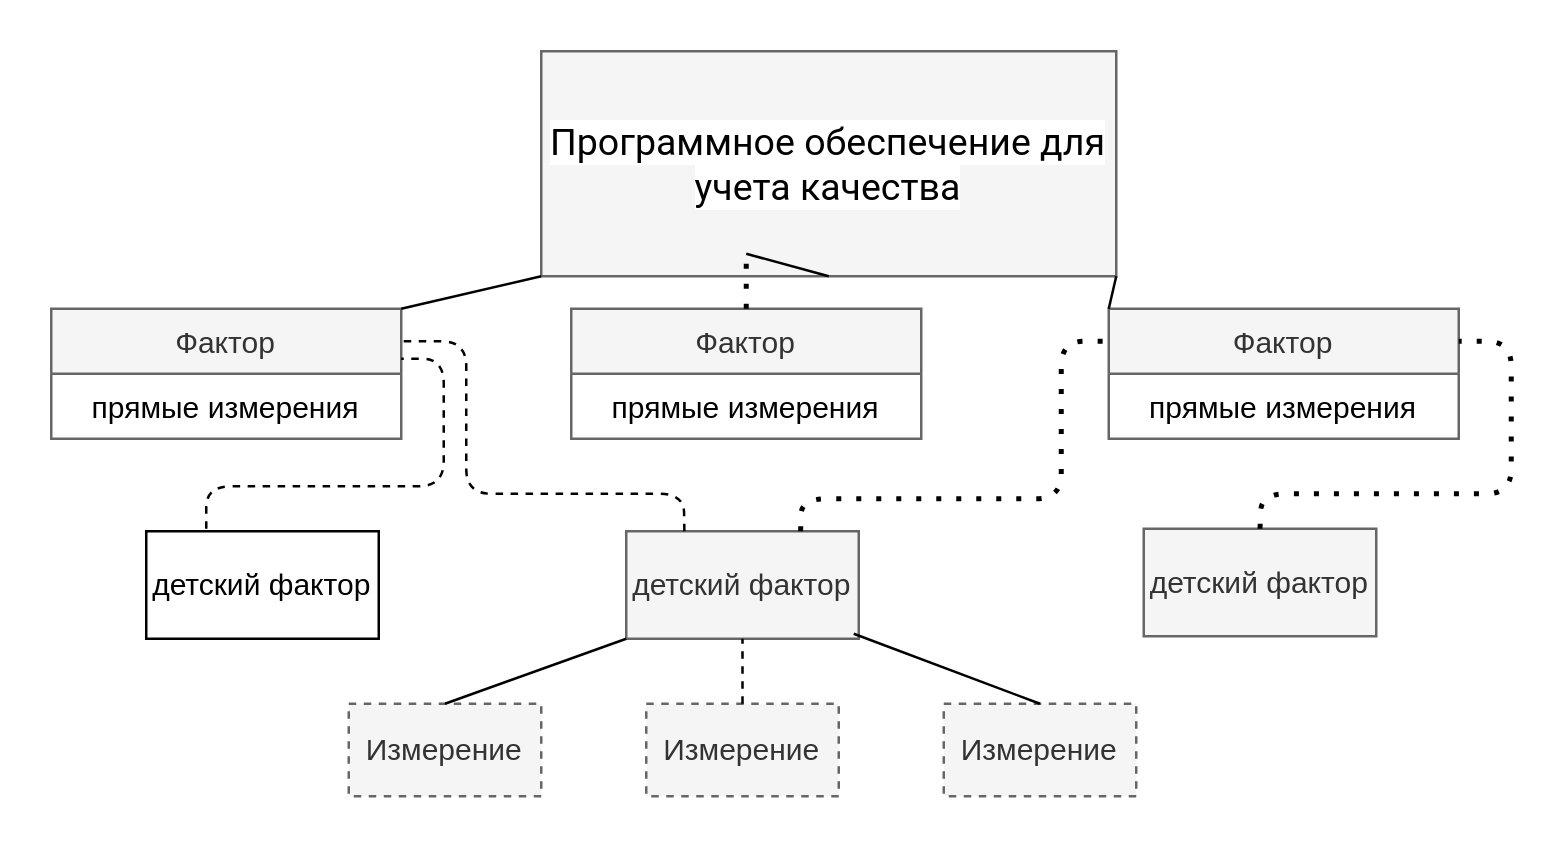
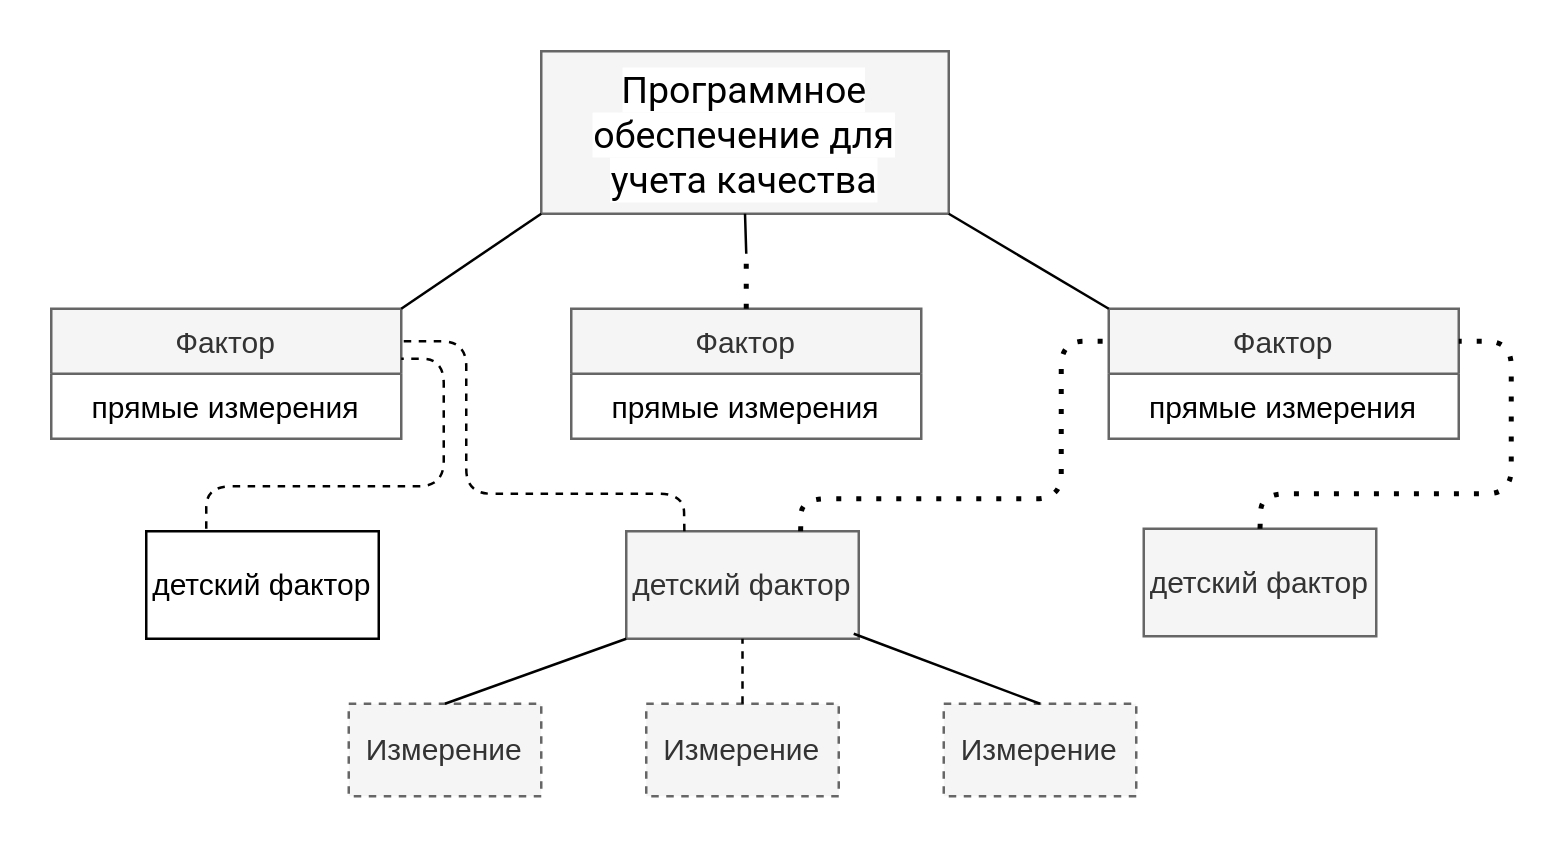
- <mxCell id="2" value="&lt;font style=&quot;font-size: 15px&quot;&gt;&lt;span style=&quot;color: rgb(0 , 0 , 0) ; font-family: &amp;#34;roboto&amp;#34; , &amp;#34;robotodraft&amp;#34; , &amp;#34;helvetica&amp;#34; , &amp;#34;arial&amp;#34; , sans-serif ; font-style: normal ; font-weight: 400 ; letter-spacing: normal ; text-indent: 0px ; text-transform: none ; word-spacing: 0px ; display: inline ; float: none ; background-color: rgb(255 , 255 , 255)&quot;&gt;Программное обеспечение для учета качества&lt;/span&gt;&lt;br&gt;&lt;/font&gt;" style="rounded=0;whiteSpace=wrap;html=1;shadow=0;sketch=0;glass=0;fillColor=#f5f5f5;strokeColor=#666666;fontColor=#333333;" vertex="1" parent="1"><mxGeometry x="216" y="20" width="230" height="90" as="geometry" /></mxCell>
+ <mxCell id="2" value="&lt;font style=&quot;font-size: 15px&quot;&gt;&lt;span style=&quot;color: rgb(0 , 0 , 0) ; font-family: &amp;#34;roboto&amp;#34; , &amp;#34;robotodraft&amp;#34; , &amp;#34;helvetica&amp;#34; , &amp;#34;arial&amp;#34; , sans-serif ; font-style: normal ; font-weight: 400 ; letter-spacing: normal ; text-indent: 0px ; text-transform: none ; word-spacing: 0px ; display: inline ; float: none ; background-color: rgb(255 , 255 , 255)&quot;&gt;Программное обеспечение для учета качества&lt;/span&gt;&lt;br&gt;&lt;/font&gt;" style="rounded=0;whiteSpace=wrap;html=1;shadow=0;sketch=0;glass=0;fillColor=#f5f5f5;strokeColor=#666666;fontColor=#333333;" vertex="1" parent="1"><mxGeometry x="216" y="20" width="163" height="65" as="geometry" /></mxCell>
